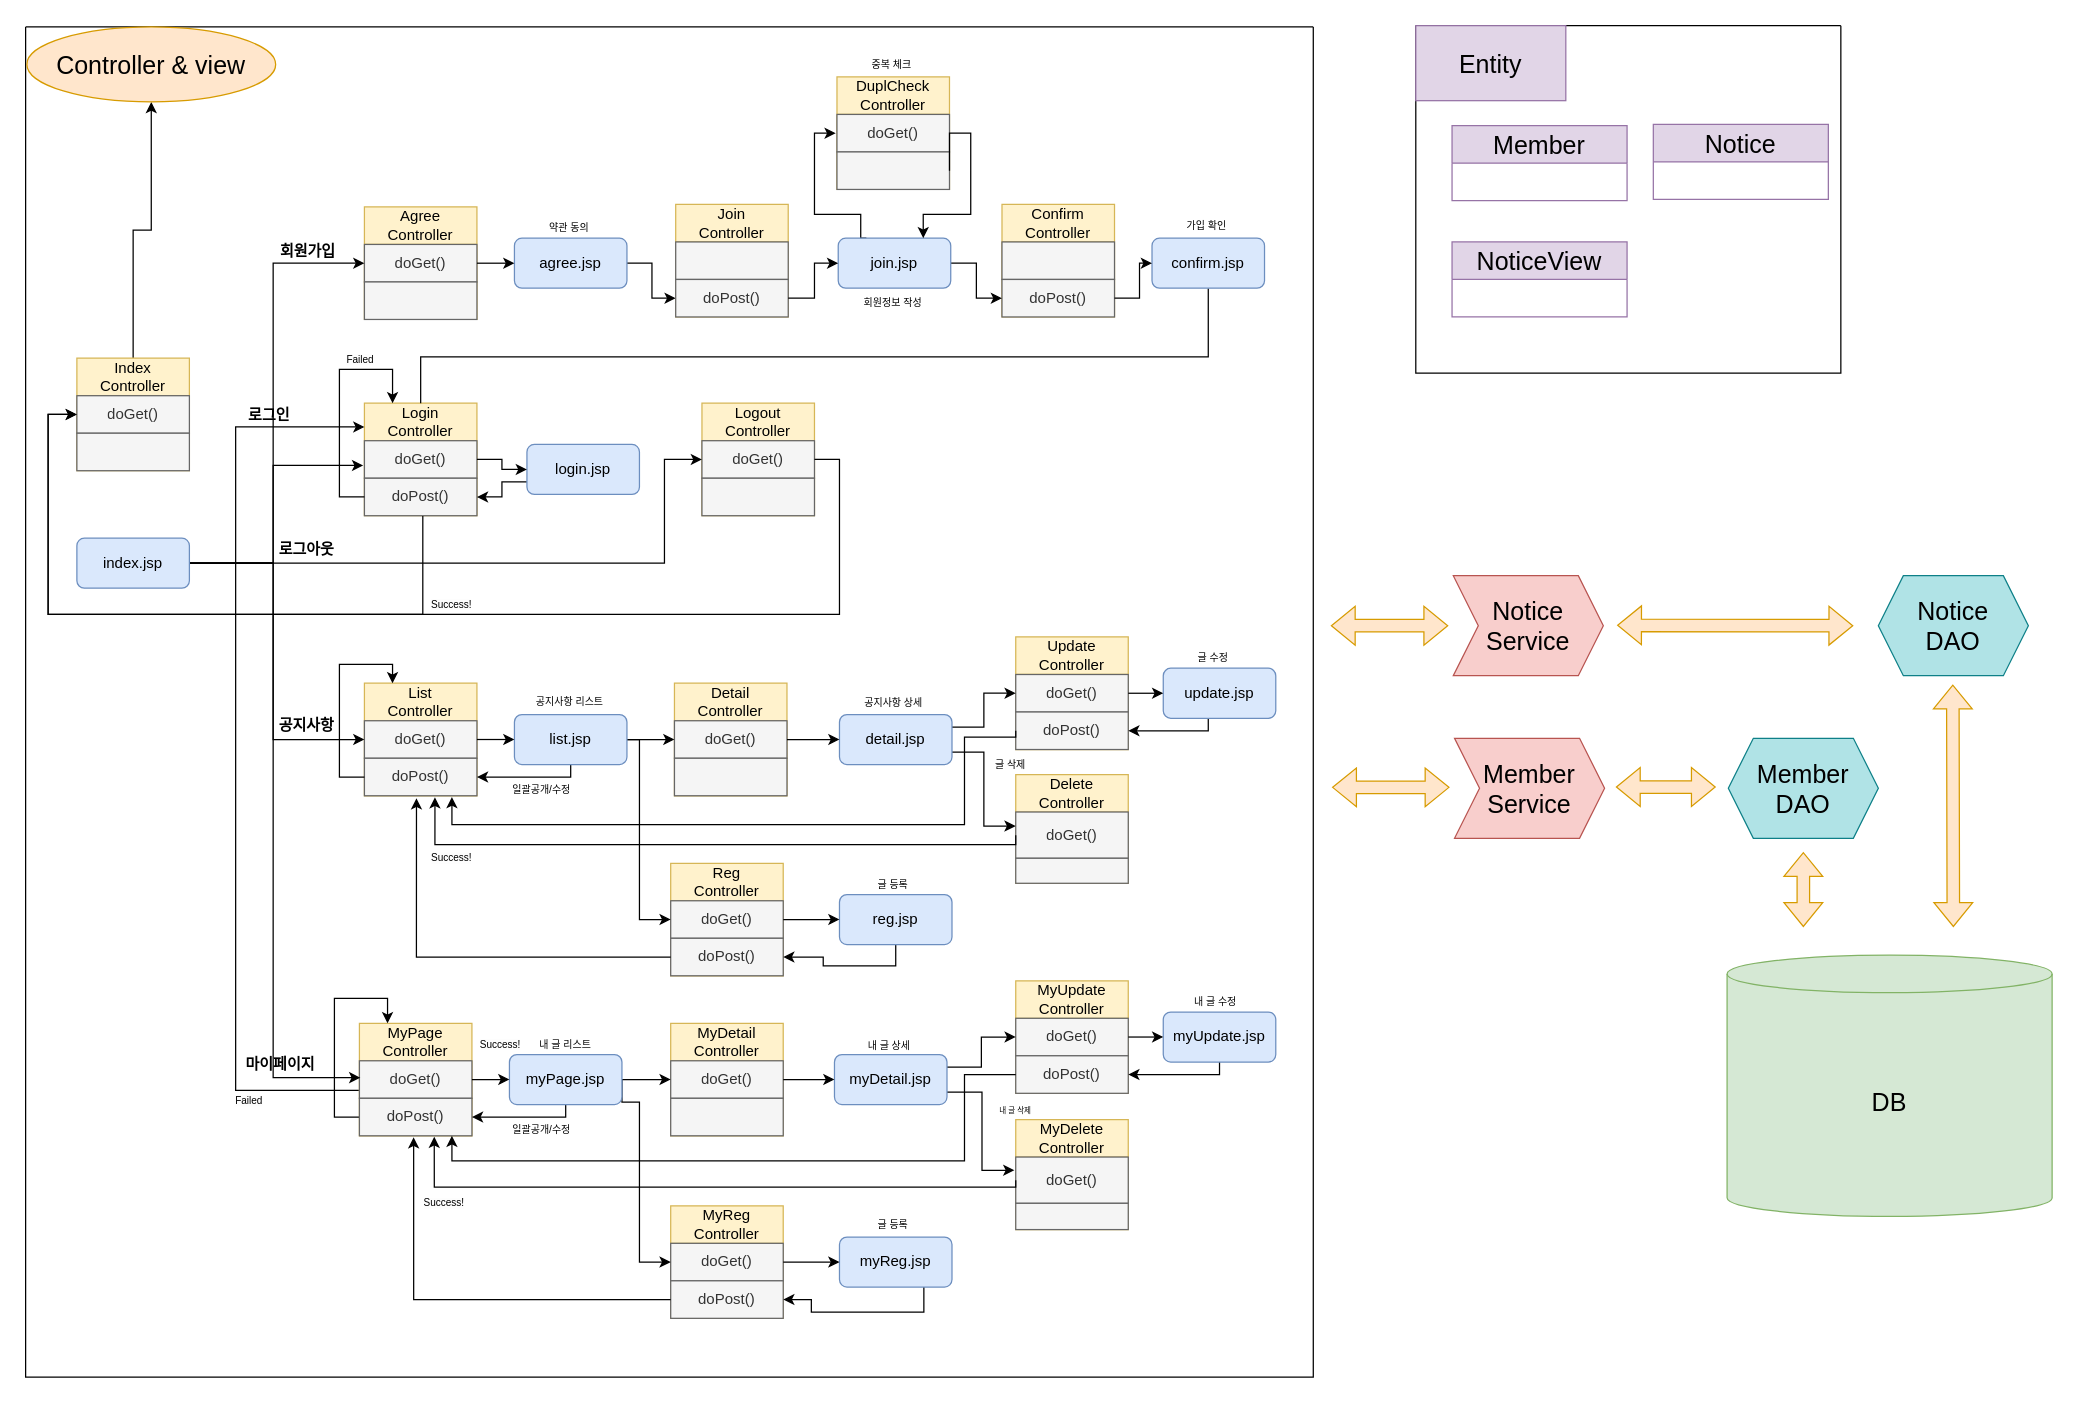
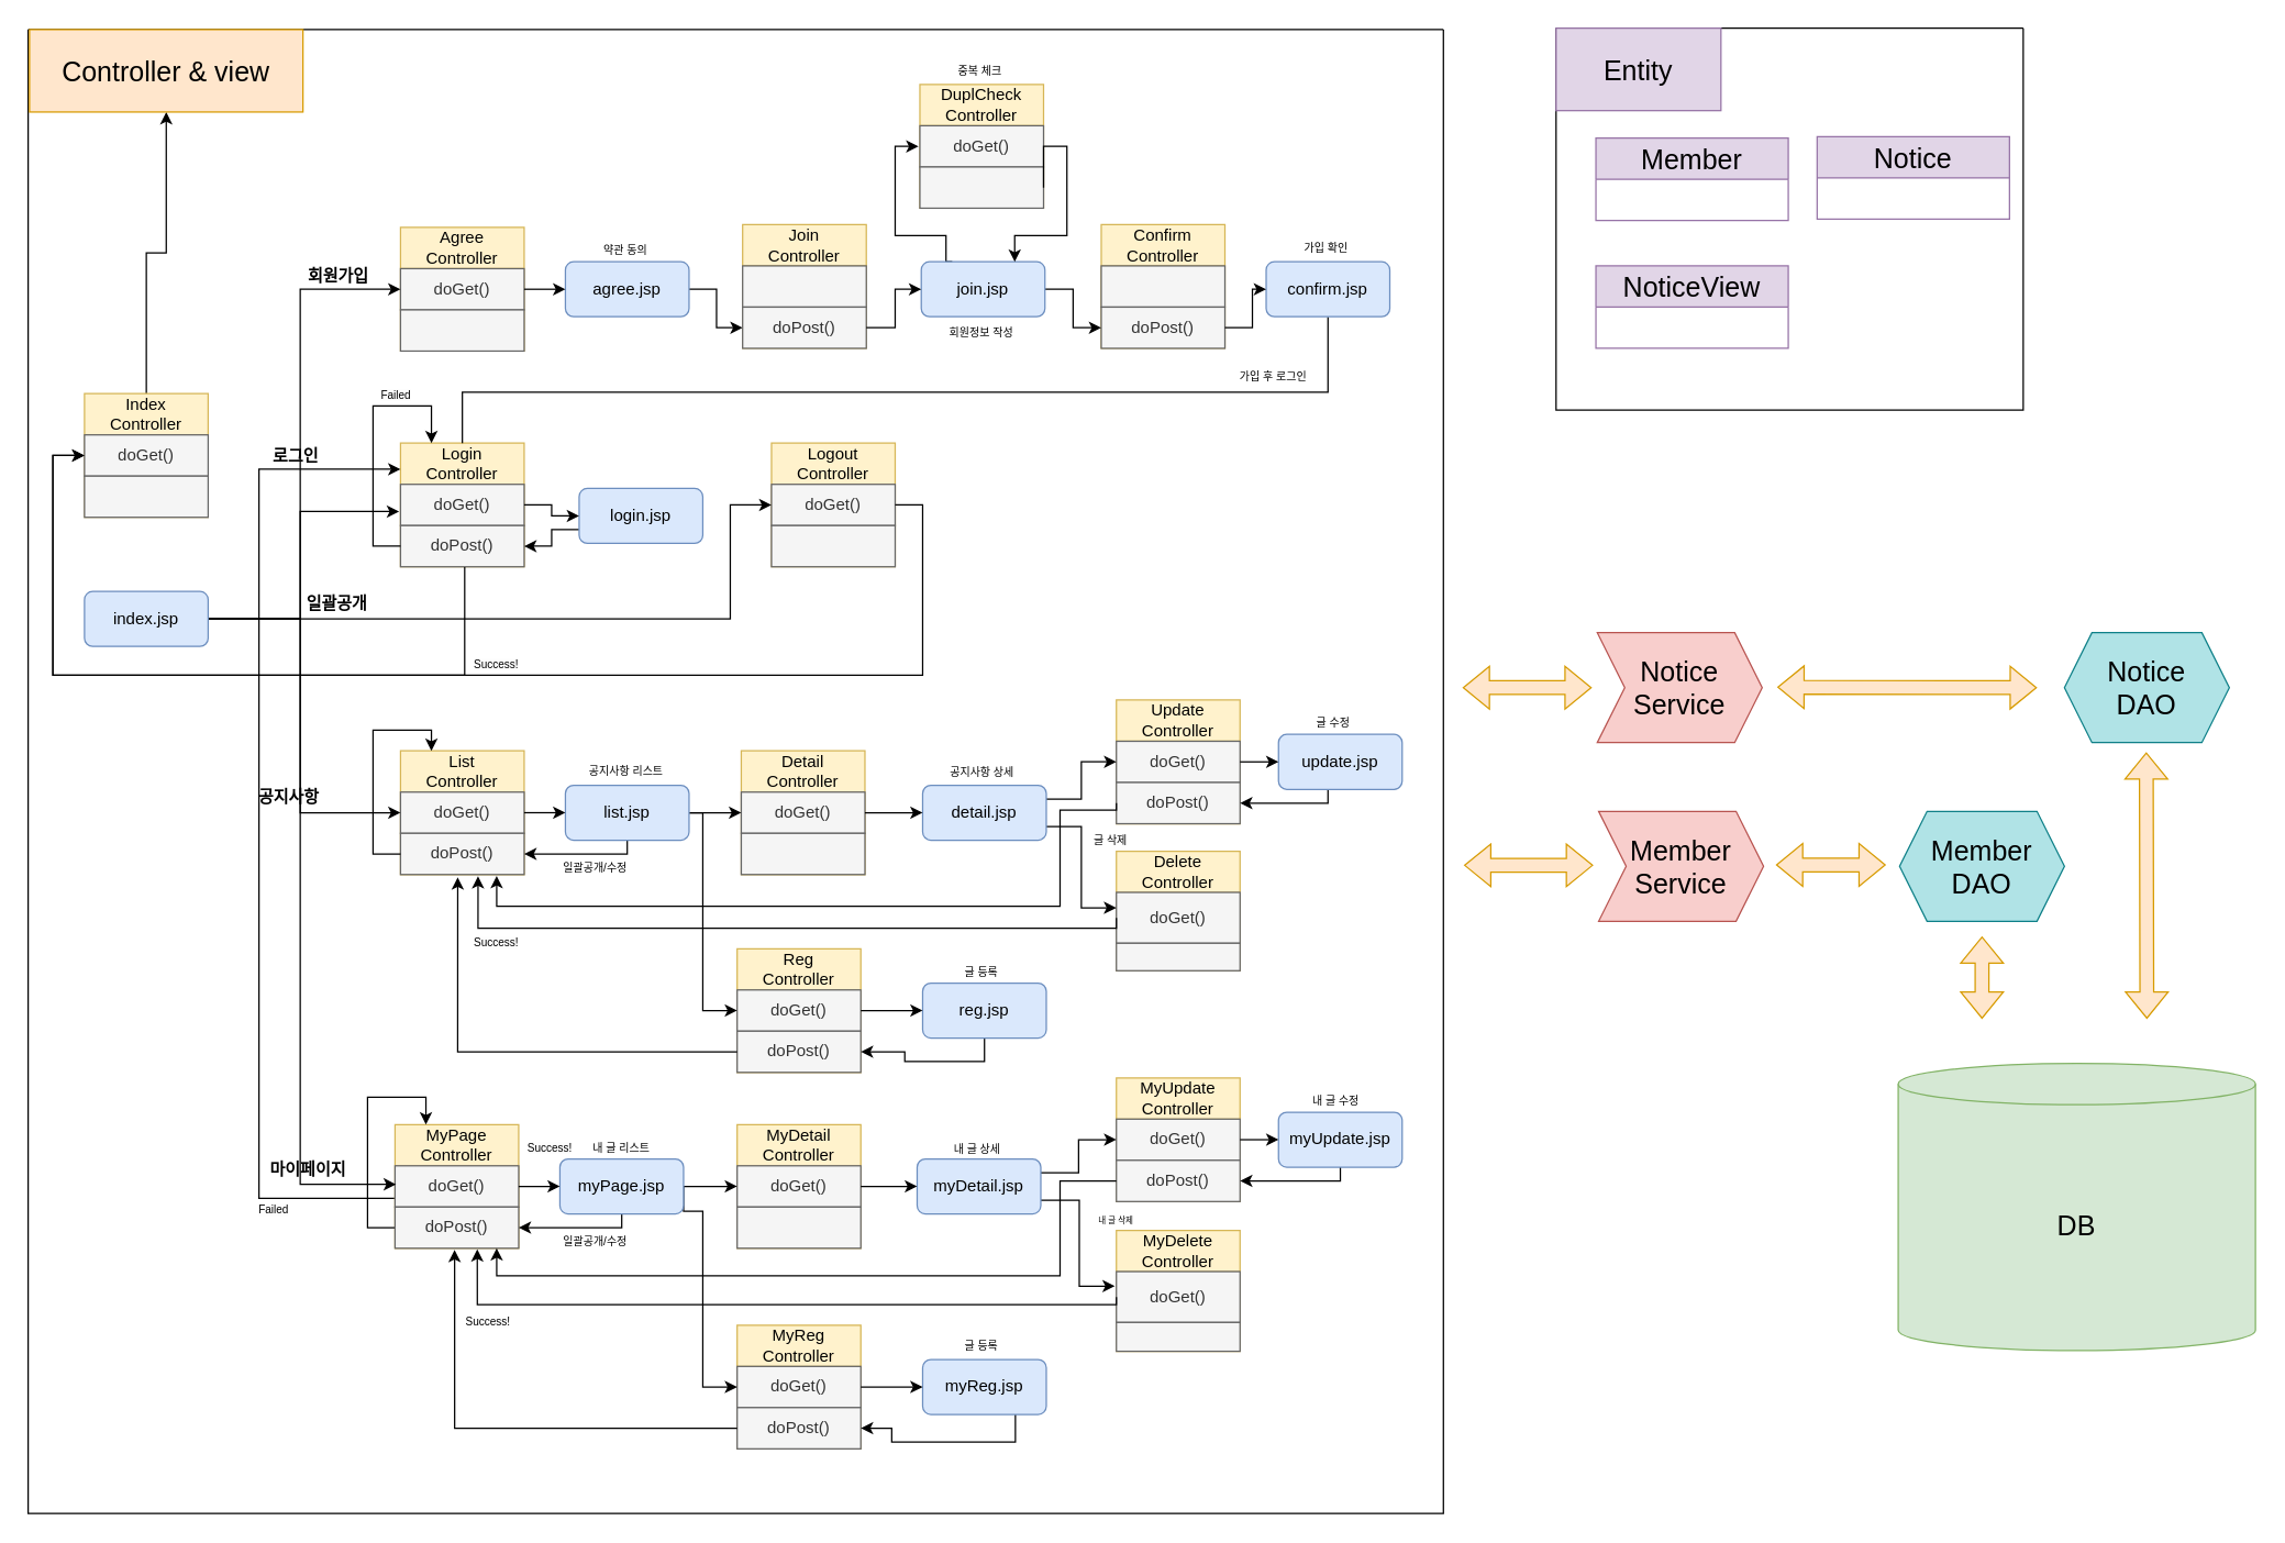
- <mxCell id="146" value="&lt;font style=&quot;font-size: 20px;&quot;&gt;Controller &amp;amp; view&lt;/font&gt;" style="ellipse;whiteSpace=wrap;html=1;fontSize=6;fillColor=#ffe6cc;strokeColor=#d79b00;" vertex="1" parent="145"><mxGeometry x="1" width="199" height="60" as="geometry" /></mxCell>
+ <mxCell id="146" value="&lt;font style=&quot;font-size: 20px;&quot;&gt;Controller &amp;amp; view&lt;/font&gt;" style="rounded=0;whiteSpace=wrap;html=1;fontSize=6;fillColor=#ffe6cc;strokeColor=#d79b00;" vertex="1" parent="145"><mxGeometry x="1" width="199" height="60" as="geometry" /></mxCell>
+ <mxCell id="127" value="가입 후 로그인" style="text;html=1;strokeColor=none;fillColor=none;align=center;verticalAlign=middle;whiteSpace=wrap;rounded=0;fontSize=8;" vertex="1" parent="1"><mxGeometry x="885" y="259" width="83" height="30" as="geometry" /></mxCell>
- <mxCell id="119" value="&lt;b&gt;로그아웃&lt;/b&gt;" style="text;html=1;strokeColor=none;fillColor=none;align=center;verticalAlign=middle;whiteSpace=wrap;rounded=0;" vertex="1" parent="1"><mxGeometry x="215" y="424" width="60" height="30" as="geometry" /></mxCell>
+ <mxCell id="119" value="&lt;b&gt;일괄공개&lt;/b&gt;" style="text;html=1;strokeColor=none;fillColor=none;align=center;verticalAlign=middle;whiteSpace=wrap;rounded=0;" vertex="1" parent="1"><mxGeometry x="215" y="424" width="60" height="30" as="geometry" /></mxCell>
- <mxCell id="120" value="&lt;b&gt;공지사항&lt;/b&gt;" style="text;html=1;strokeColor=none;fillColor=none;align=center;verticalAlign=middle;whiteSpace=wrap;rounded=0;" vertex="1" parent="1"><mxGeometry x="215" y="565" width="60" height="30" as="geometry" /></mxCell>
+ <mxCell id="120" value="&lt;b&gt;공지사항&lt;/b&gt;" style="text;html=1;strokeColor=none;fillColor=none;align=center;verticalAlign=middle;whiteSpace=wrap;rounded=0;" vertex="1" parent="1"><mxGeometry x="180" y="565" width="60" height="30" as="geometry" /></mxCell>
- <mxCell id="147" value="DB" style="shape=cylinder3;whiteSpace=wrap;html=1;boundedLbl=1;backgroundOutline=1;size=15;fontSize=20;fillColor=#d5e8d4;strokeColor=#82b366;" vertex="1" parent="1"><mxGeometry x="1381" y="763.5" width="260" height="209" as="geometry" /></mxCell>
+ <mxCell id="147" value="DB" style="shape=cylinder3;whiteSpace=wrap;html=1;boundedLbl=1;backgroundOutline=1;size=15;fontSize=20;fillColor=#d5e8d4;strokeColor=#82b366;" vertex="1" parent="1"><mxGeometry x="1381" y="773.5" width="260" height="209" as="geometry" /></mxCell>
